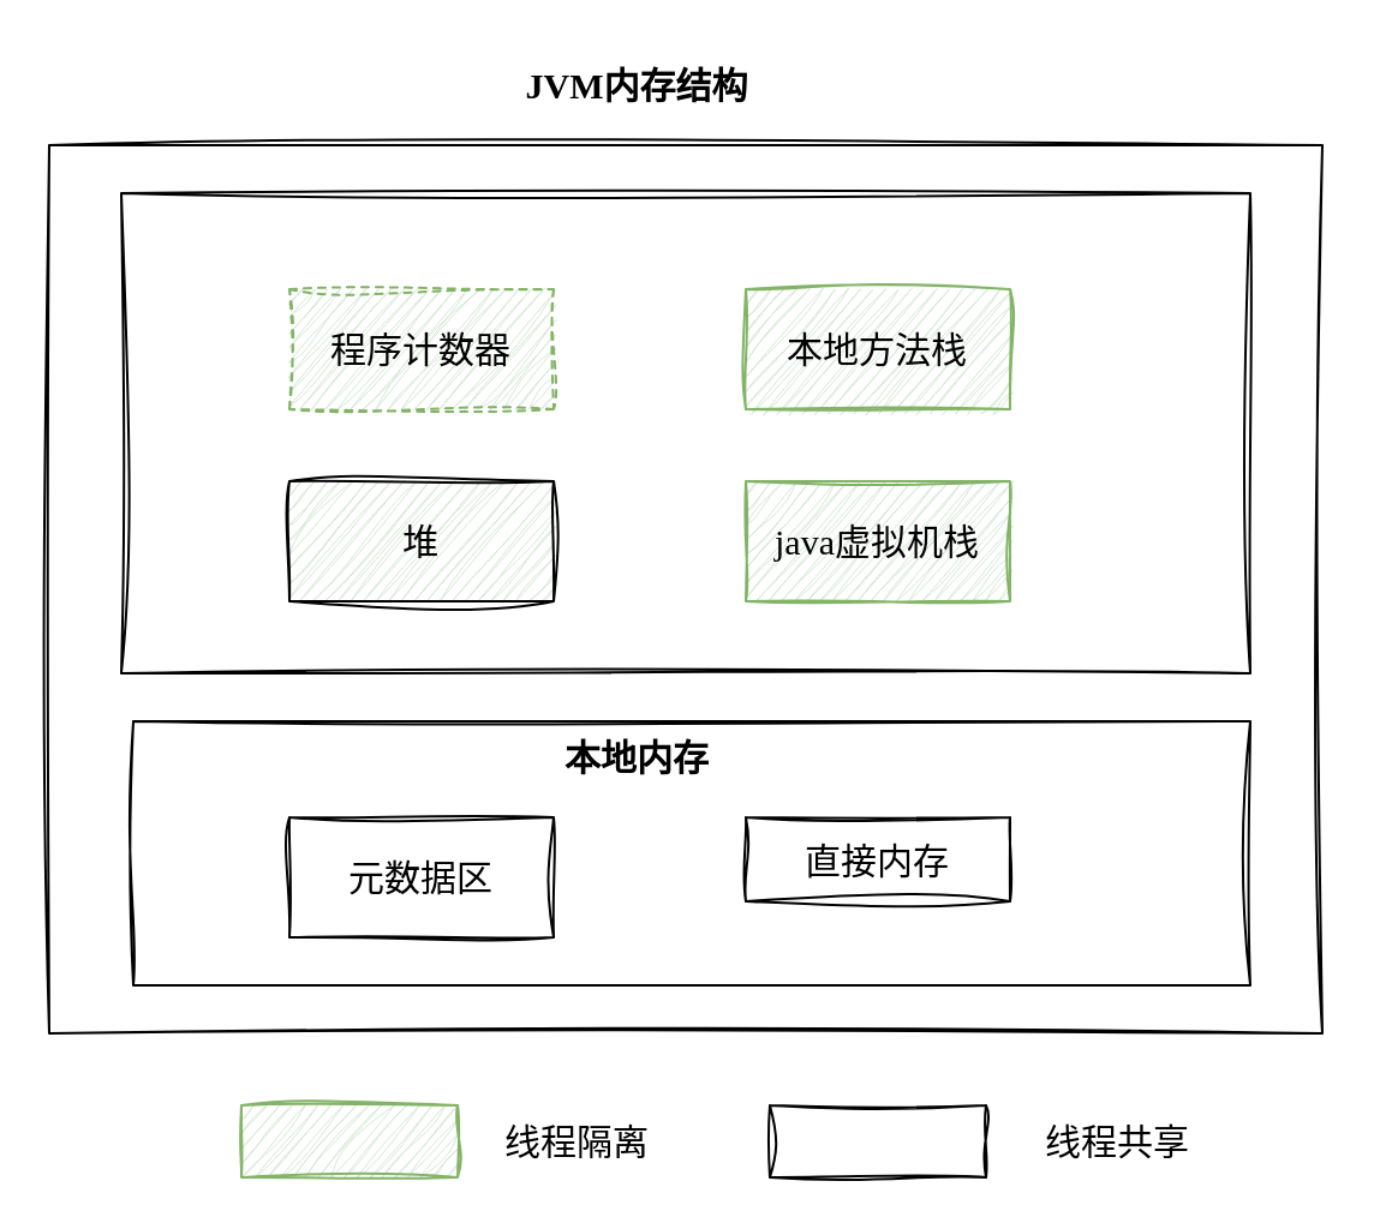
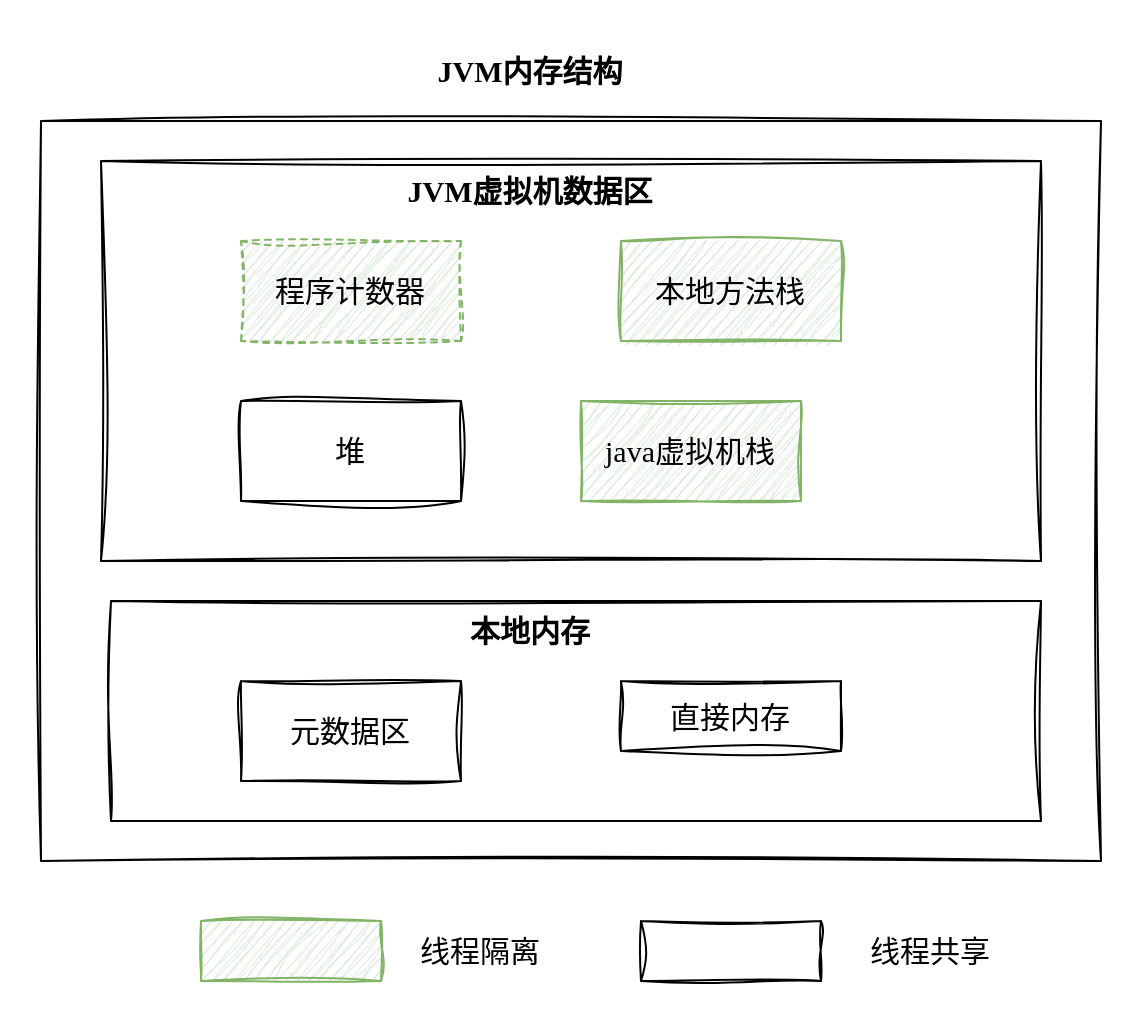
+ <mxCell id="10" value="JVM虚拟机数据区" style="text;html=1;strokeColor=none;fillColor=none;align=center;verticalAlign=middle;whiteSpace=wrap;rounded=0;fontFamily=Lucida Console;fontSize=15;sketch=1;curveFitting=1;jiggle=2;fontStyle=1" vertex="1" parent="1"><mxGeometry x="200" y="80" width="130" height="30" as="geometry" /></mxCell>
- <mxCell id="9" value="堆" style="rounded=0;whiteSpace=wrap;html=1;fontFamily=Lucida Console;fontSize=15;sketch=1;curveFitting=1;jiggle=2;fillColor=#d5e8d4;" vertex="1" parent="1"><mxGeometry x="120" y="200" width="110" height="50" as="geometry" /></mxCell>
+ <mxCell id="9" value="堆" style="rounded=0;whiteSpace=wrap;html=1;fontFamily=Lucida Console;fontSize=15;sketch=1;curveFitting=1;jiggle=2;" vertex="1" parent="1"><mxGeometry x="120" y="200" width="110" height="50" as="geometry" /></mxCell>
- <mxCell id="8" value="java虚拟机栈" style="rounded=0;whiteSpace=wrap;html=1;fontFamily=Lucida Console;fontSize=15;sketch=1;curveFitting=1;jiggle=2;fillColor=#d5e8d4;strokeColor=#82b366;" vertex="1" parent="1"><mxGeometry x="310" y="200" width="110" height="50" as="geometry" /></mxCell>
+ <mxCell id="8" value="java虚拟机栈" style="rounded=0;whiteSpace=wrap;html=1;fontFamily=Lucida Console;fontSize=15;sketch=1;curveFitting=1;jiggle=2;fillColor=#d5e8d4;strokeColor=#82b366;" vertex="1" parent="1"><mxGeometry x="290" y="200" width="110" height="50" as="geometry" /></mxCell>
